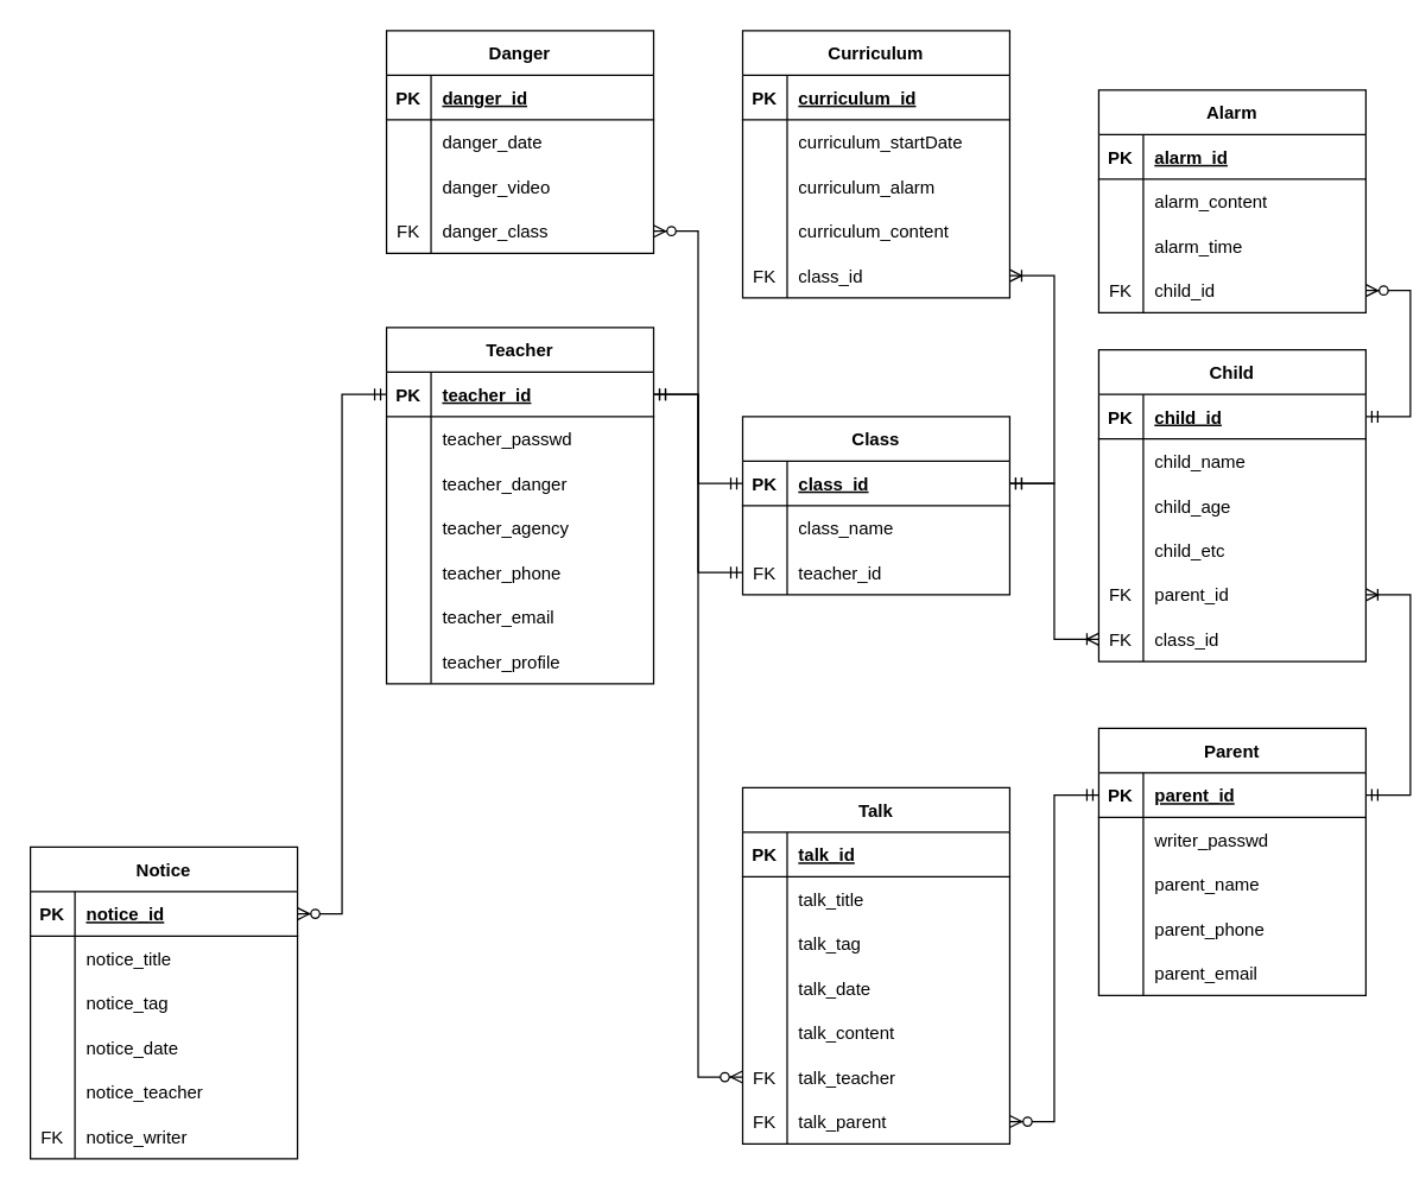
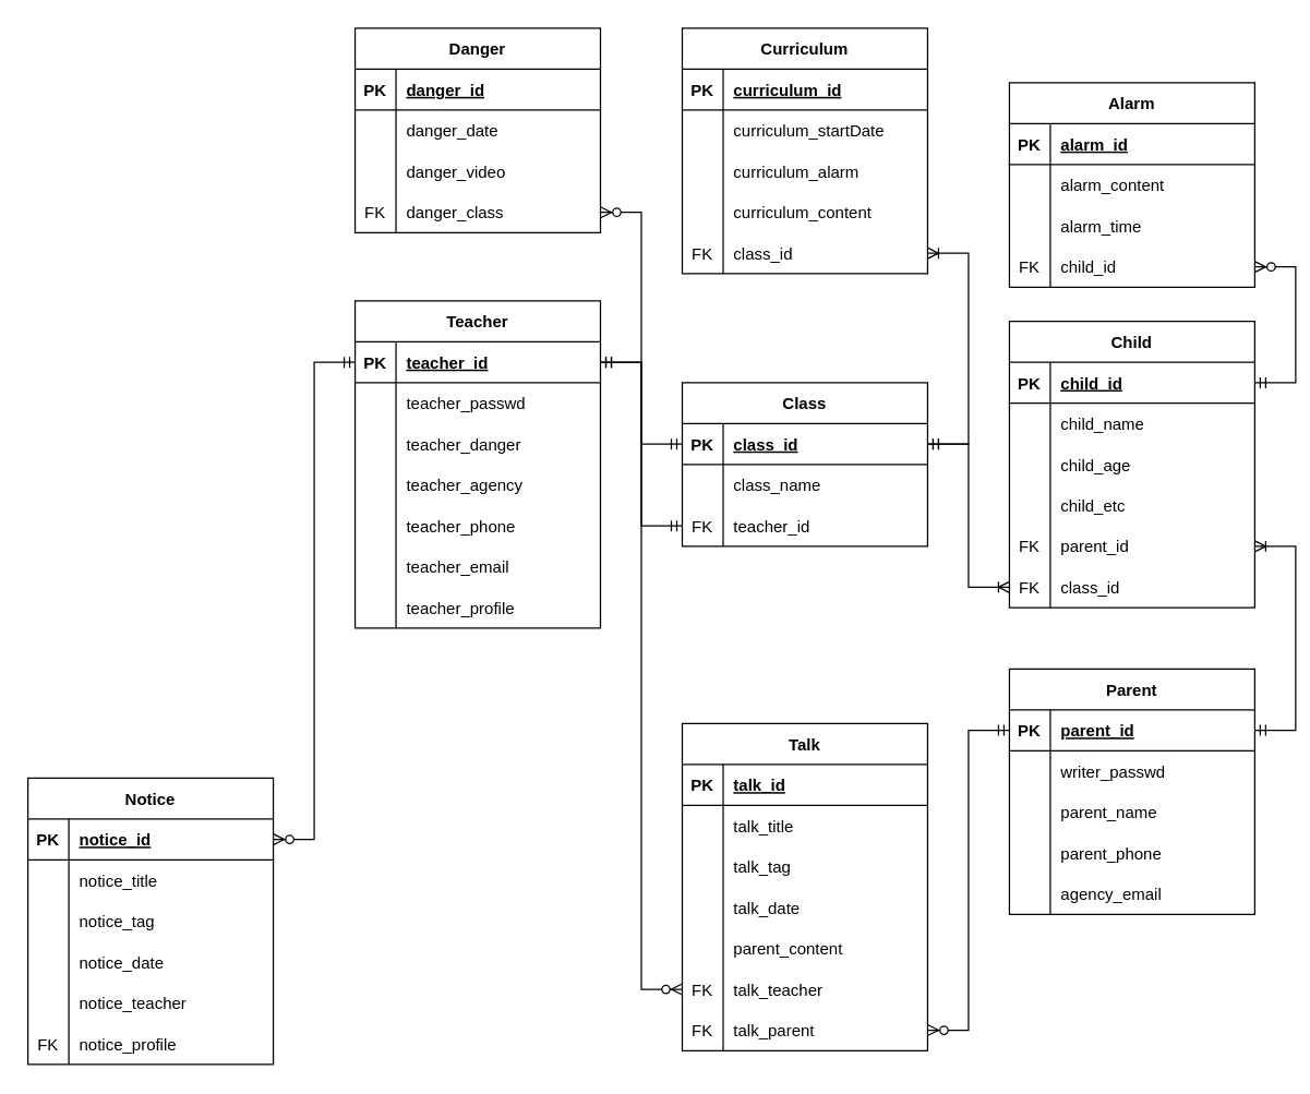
- <mxCell id="39" value="parent_email" style="shape=partialRectangle;connectable=0;fillColor=none;top=0;left=0;bottom=0;right=0;align=left;spacingLeft=6;overflow=hidden;" parent="37" vertex="1"><mxGeometry x="30" width="150" height="30" as="geometry"><mxRectangle width="150" height="30" as="alternateBounds" /></mxGeometry></mxCell>
+ <mxCell id="39" value="agency_email" style="shape=partialRectangle;connectable=0;fillColor=none;top=0;left=0;bottom=0;right=0;align=left;spacingLeft=6;overflow=hidden;" parent="37" vertex="1"><mxGeometry x="30" width="150" height="30" as="geometry"><mxRectangle width="150" height="30" as="alternateBounds" /></mxGeometry></mxCell>
- <mxCell id="138" value="talk_content" style="shape=partialRectangle;connectable=0;fillColor=none;top=0;left=0;bottom=0;right=0;align=left;spacingLeft=6;overflow=hidden;" parent="136" vertex="1"><mxGeometry x="30" width="150" height="30" as="geometry"><mxRectangle width="150" height="30" as="alternateBounds" /></mxGeometry></mxCell>
+ <mxCell id="138" value="parent_content" style="shape=partialRectangle;connectable=0;fillColor=none;top=0;left=0;bottom=0;right=0;align=left;spacingLeft=6;overflow=hidden;" parent="136" vertex="1"><mxGeometry x="30" width="150" height="30" as="geometry"><mxRectangle width="150" height="30" as="alternateBounds" /></mxGeometry></mxCell>
- <mxCell id="121" value="notice_writer" style="shape=partialRectangle;connectable=0;fillColor=none;top=0;left=0;bottom=0;right=0;align=left;spacingLeft=6;overflow=hidden;" parent="119" vertex="1"><mxGeometry x="30" width="150" height="30" as="geometry"><mxRectangle width="150" height="30" as="alternateBounds" /></mxGeometry></mxCell>
+ <mxCell id="121" value="notice_profile" style="shape=partialRectangle;connectable=0;fillColor=none;top=0;left=0;bottom=0;right=0;align=left;spacingLeft=6;overflow=hidden;" parent="119" vertex="1"><mxGeometry x="30" width="150" height="30" as="geometry"><mxRectangle width="150" height="30" as="alternateBounds" /></mxGeometry></mxCell>
